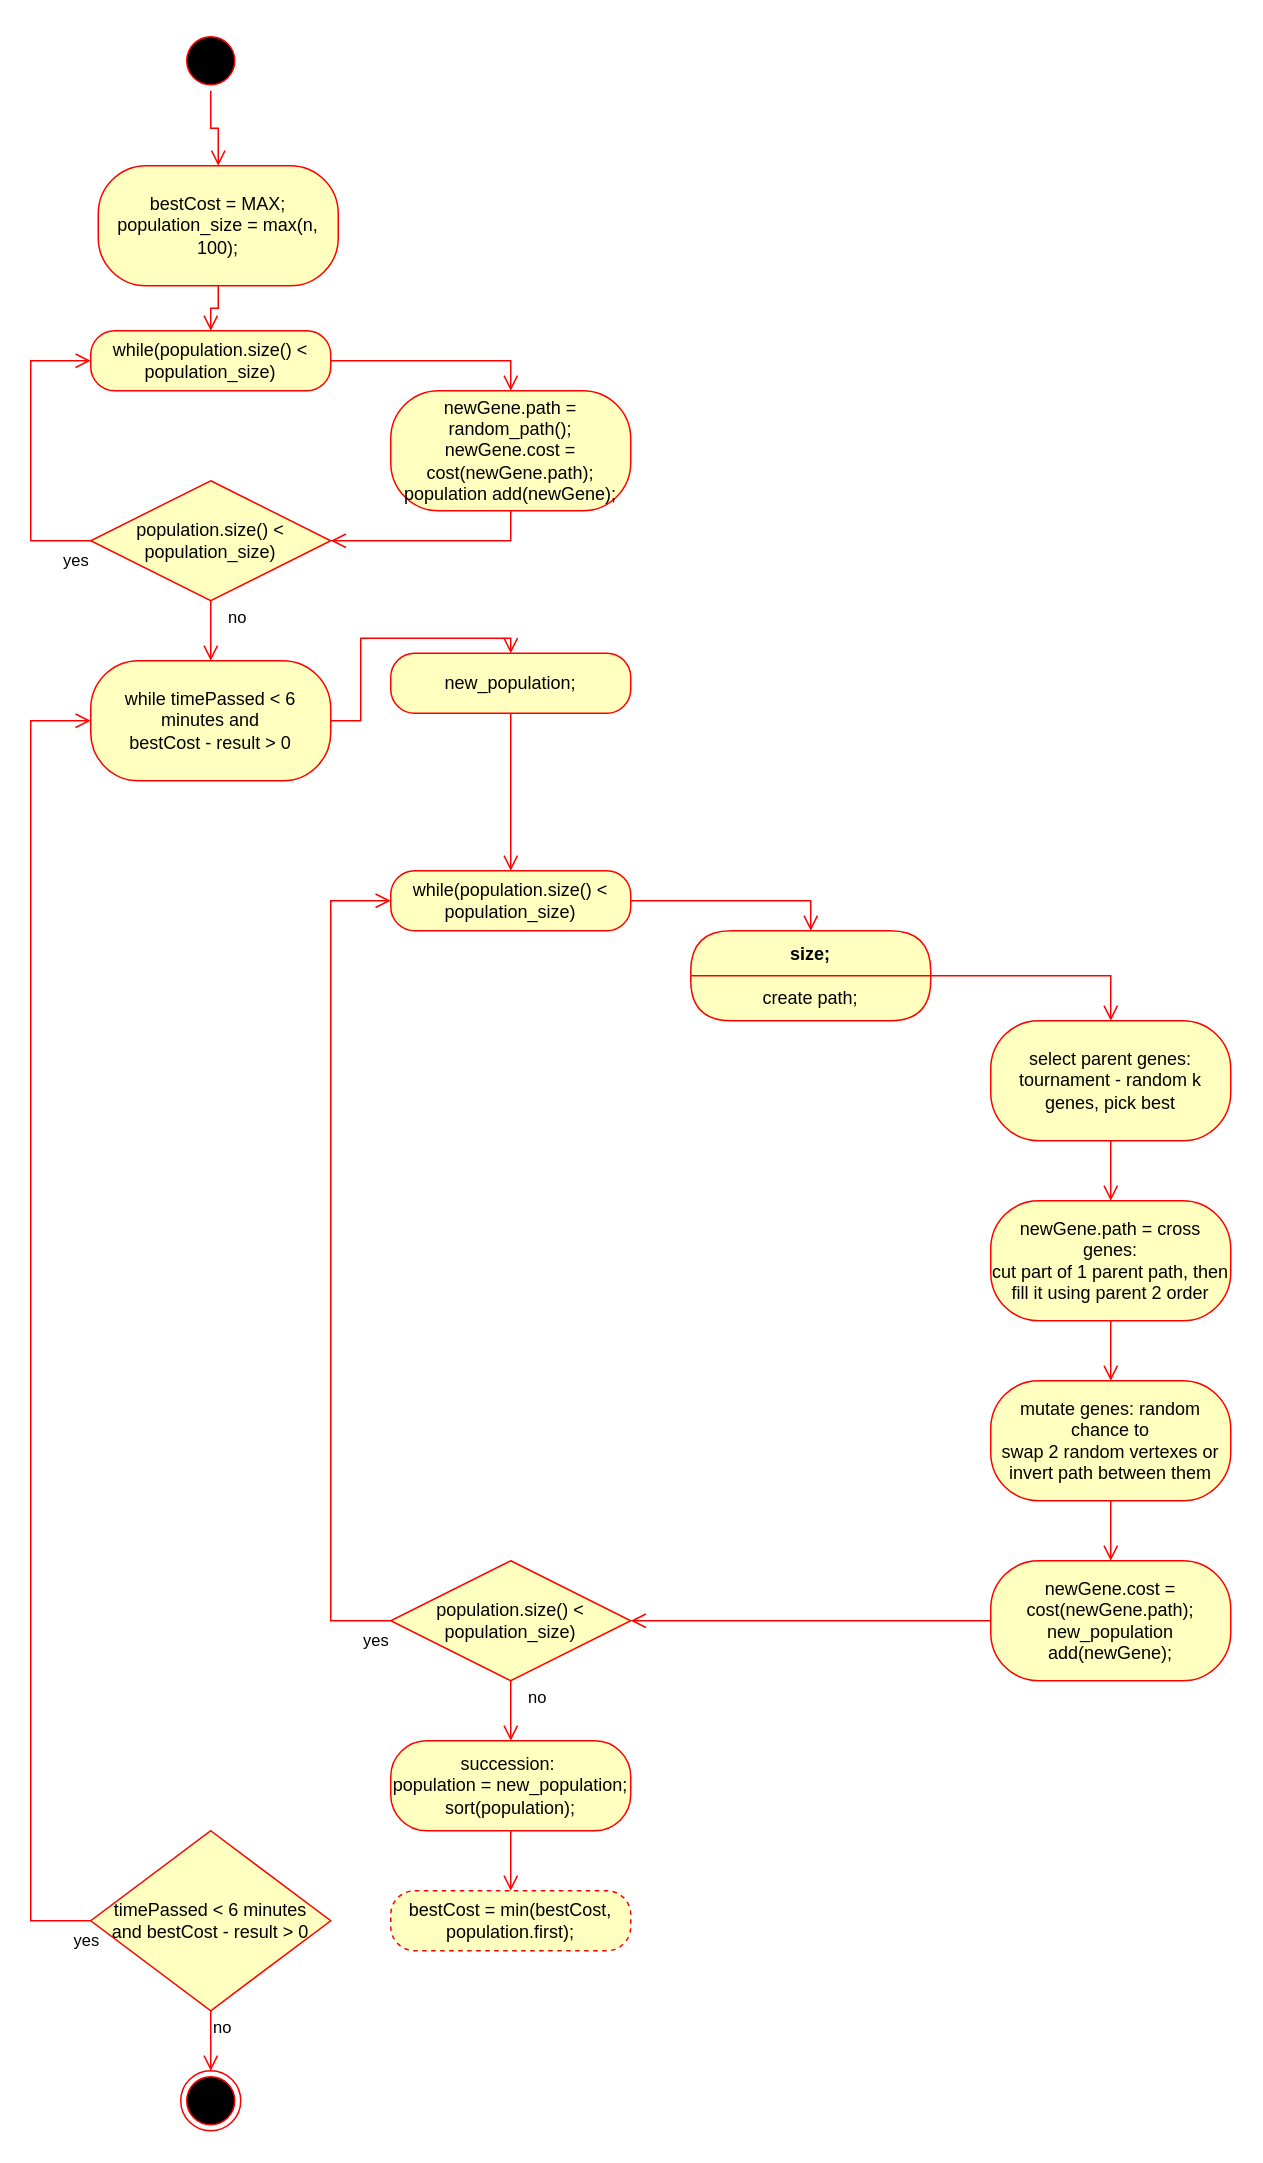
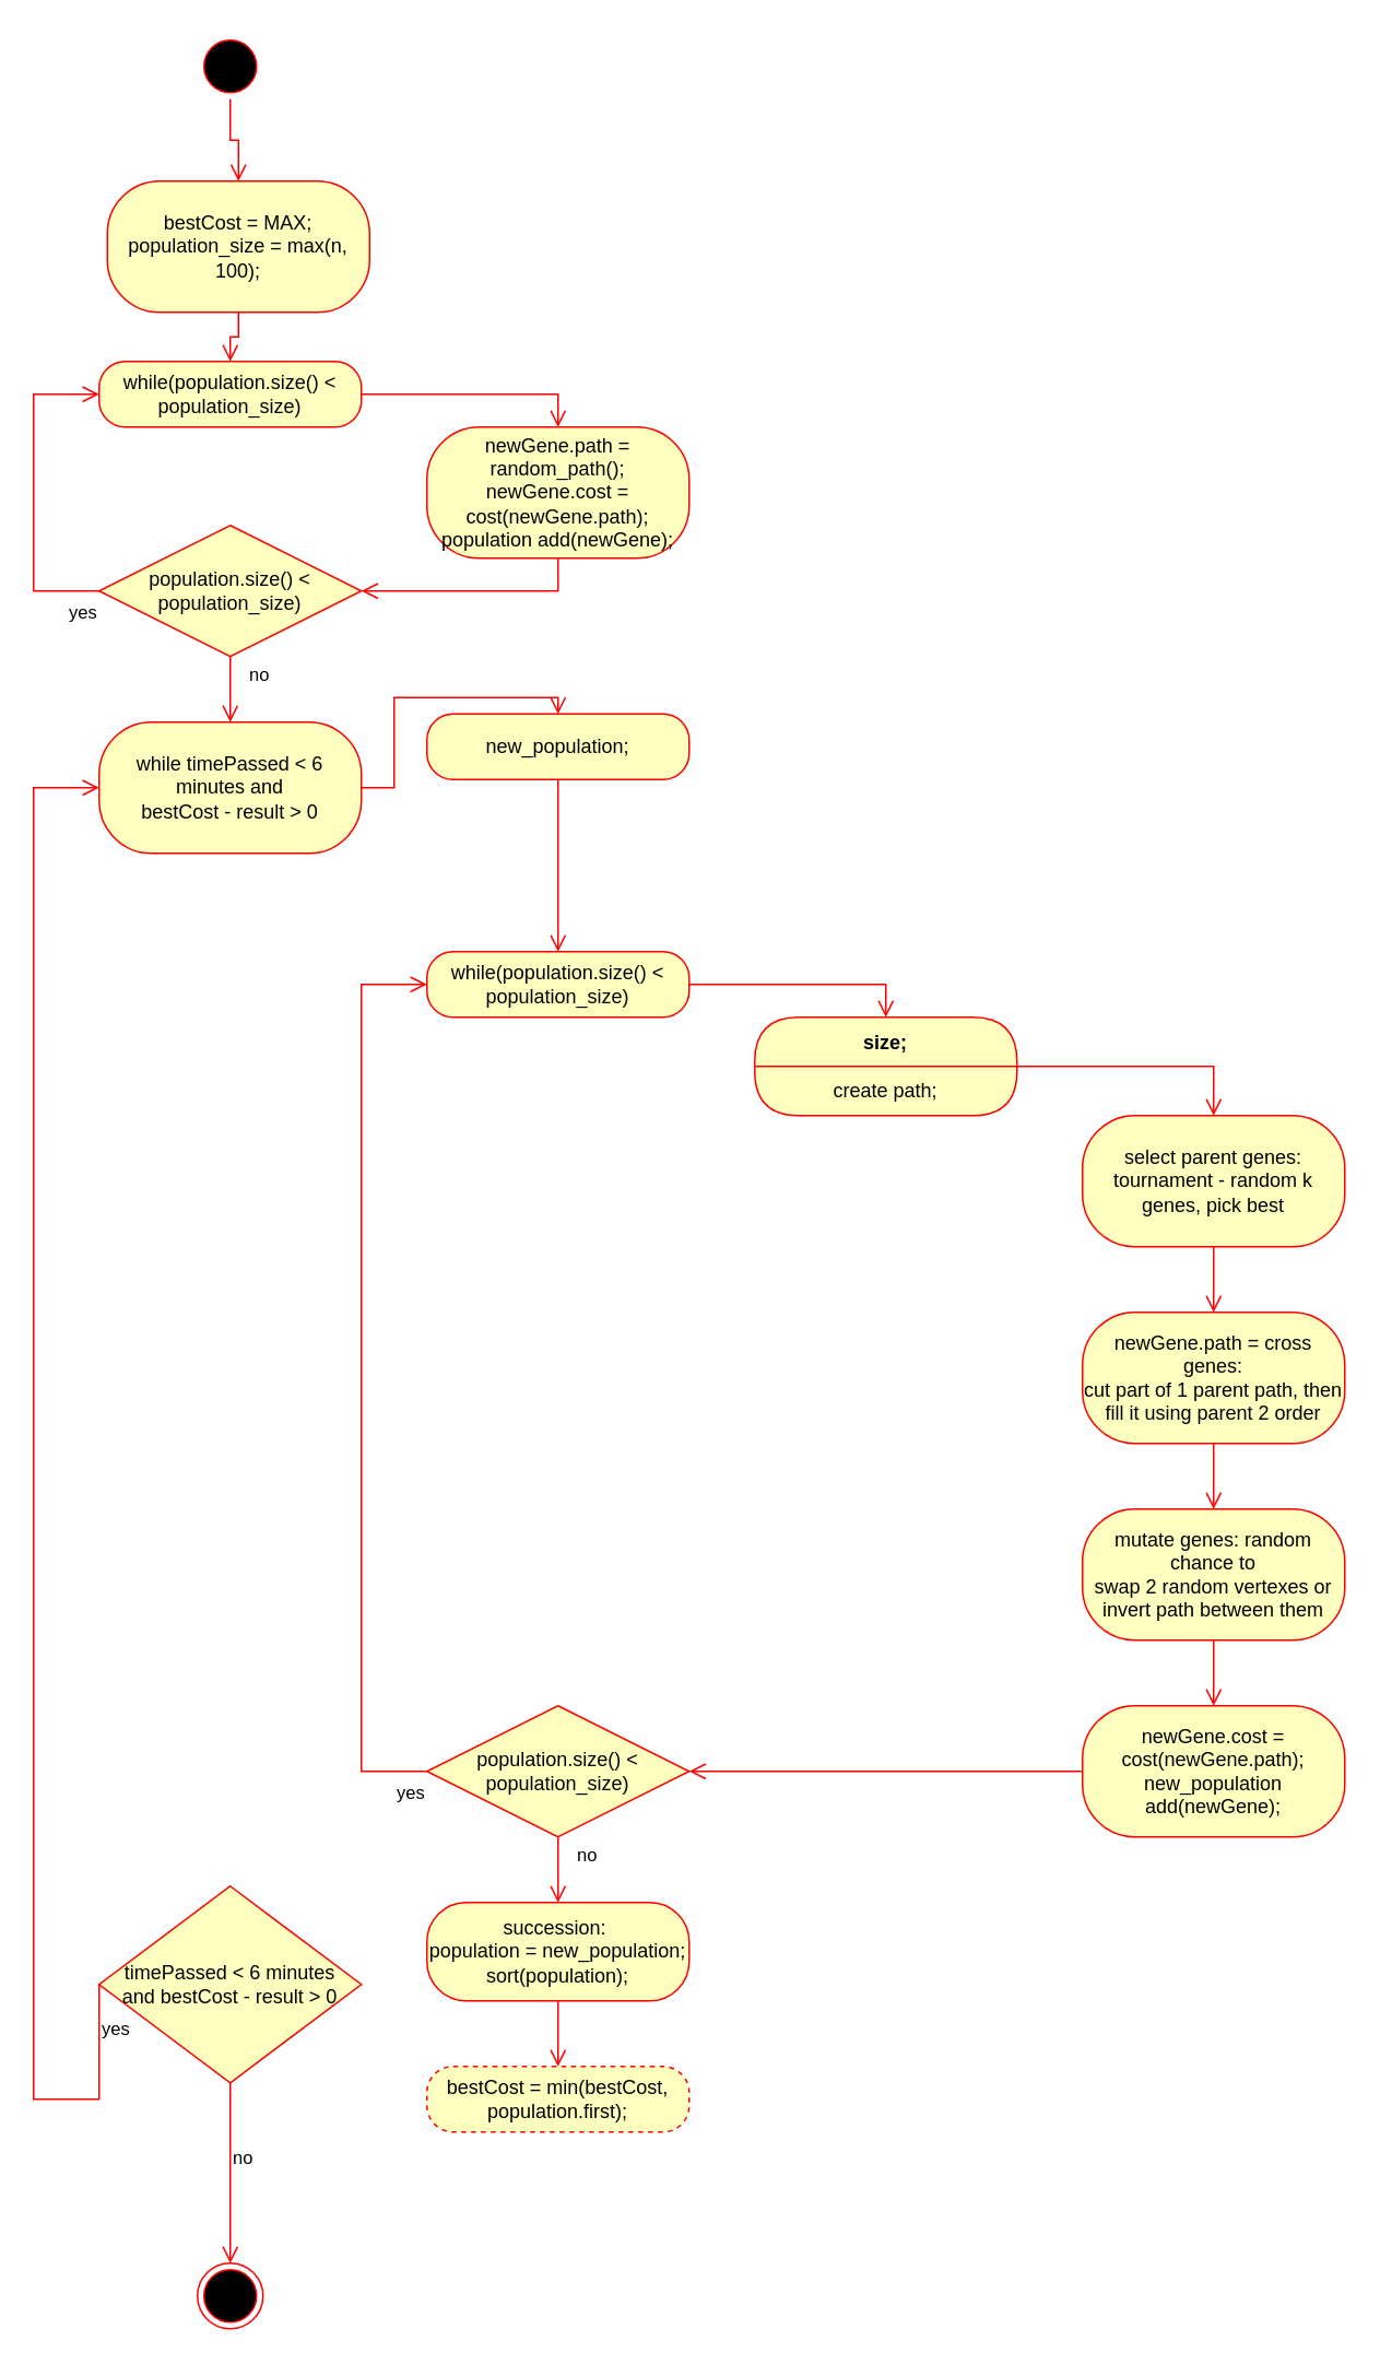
- <mxCell id="11" value="timePassed &amp;lt; 6 minutes &lt;br&gt;and bestCost - result &amp;gt; 0" style="rhombus;whiteSpace=wrap;html=1;fillColor=#ffffc0;strokeColor=#ff0000;" parent="1" vertex="1"><mxGeometry x="60" y="1220" width="160" height="120" as="geometry" /></mxCell>
+ <mxCell id="11" value="timePassed &amp;lt; 6 minutes &lt;br&gt;and bestCost - result &amp;gt; 0" style="rhombus;whiteSpace=wrap;html=1;fillColor=#ffffc0;strokeColor=#ff0000;" parent="1" vertex="1"><mxGeometry x="60" y="1150" width="160" height="120" as="geometry" /></mxCell>
